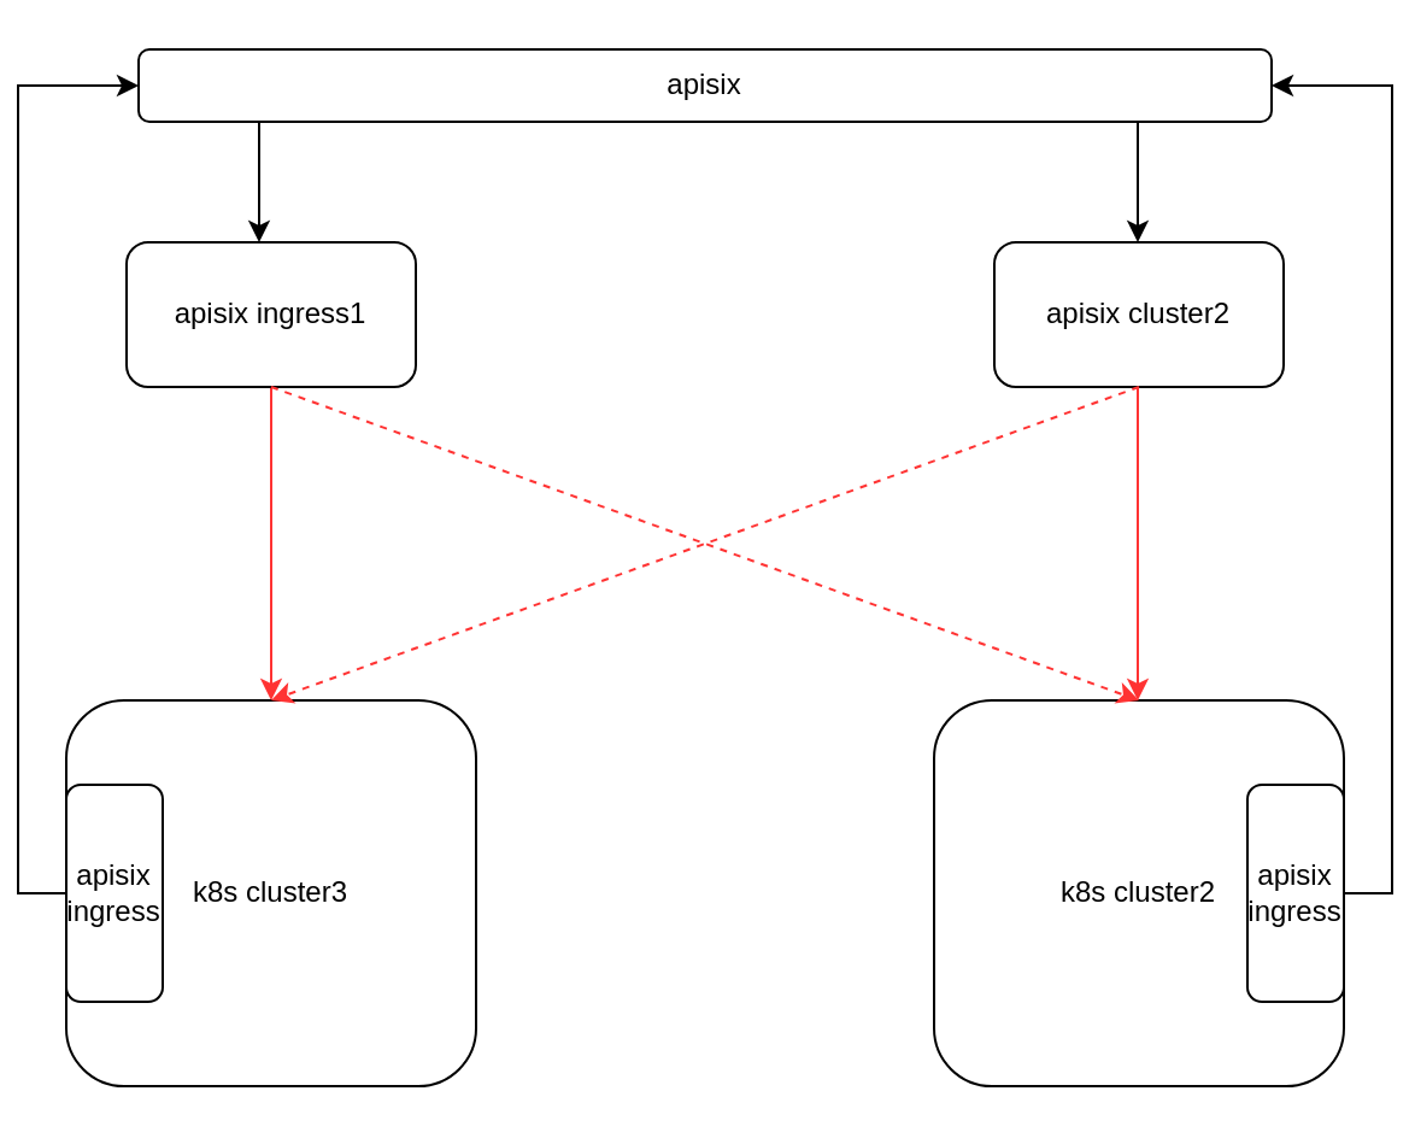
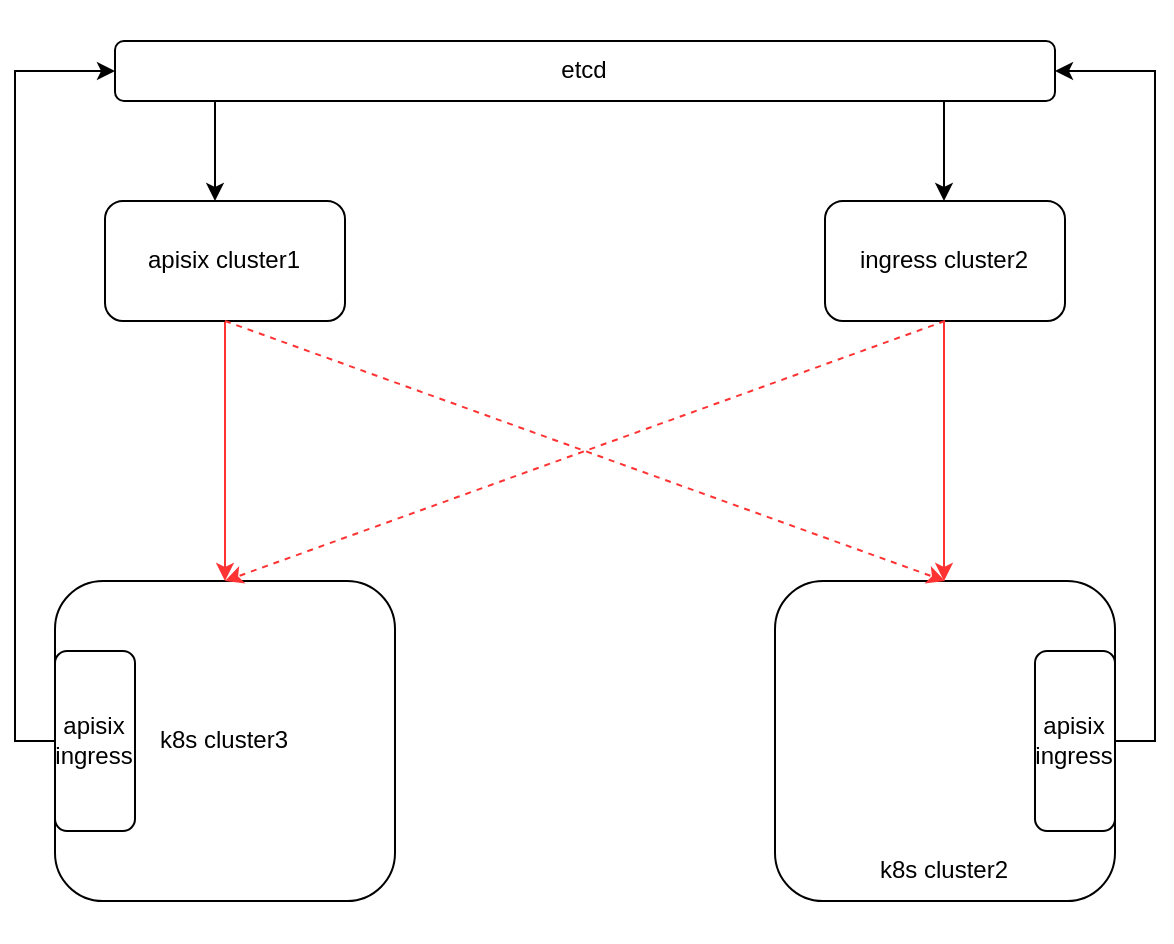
- <mxCell id="11" value="apisix" style="rounded=1;whiteSpace=wrap;html=1;" parent="1" vertex="1"><mxGeometry x="50" y="20" width="470" height="30" as="geometry" /></mxCell>
+ <mxCell id="11" value="etcd" style="rounded=1;whiteSpace=wrap;html=1;" parent="1" vertex="1"><mxGeometry x="50" y="20" width="470" height="30" as="geometry" /></mxCell>
- <mxCell id="9" value="apisix ingress1" style="rounded=1;whiteSpace=wrap;html=1;" parent="1" vertex="1"><mxGeometry x="45" y="100" width="120" height="60" as="geometry" /></mxCell>
+ <mxCell id="9" value="apisix cluster1" style="rounded=1;whiteSpace=wrap;html=1;" parent="1" vertex="1"><mxGeometry x="45" y="100" width="120" height="60" as="geometry" /></mxCell>
- <mxCell id="10" value="apisix cluster2" style="rounded=1;whiteSpace=wrap;html=1;" parent="1" vertex="1"><mxGeometry x="405" y="100" width="120" height="60" as="geometry" /></mxCell>
+ <mxCell id="10" value="ingress cluster2" style="rounded=1;whiteSpace=wrap;html=1;" parent="1" vertex="1"><mxGeometry x="405" y="100" width="120" height="60" as="geometry" /></mxCell>
- <mxCell id="7" value="k8s cluster2" style="text;html=1;strokeColor=none;fillColor=none;align=center;verticalAlign=middle;whiteSpace=wrap;rounded=0;" parent="1" vertex="1"><mxGeometry x="420" y="360" width="90" height="20" as="geometry" /></mxCell>
+ <mxCell id="7" value="k8s cluster2" style="text;html=1;strokeColor=none;fillColor=none;align=center;verticalAlign=middle;whiteSpace=wrap;rounded=0;" parent="1" vertex="1"><mxGeometry x="420" y="425" width="90" height="20" as="geometry" /></mxCell>
